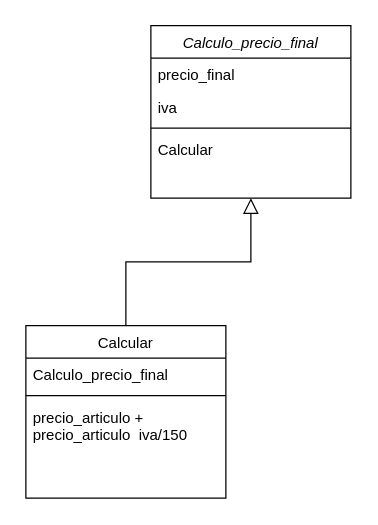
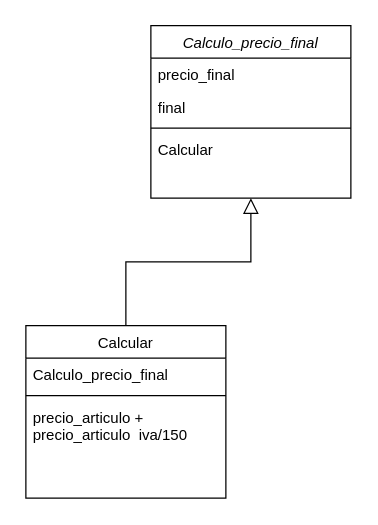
- <mxCell id="4" value="iva" style="text;align=left;verticalAlign=top;spacingLeft=4;spacingRight=4;overflow=hidden;rotatable=0;points=[[0,0.5],[1,0.5]];portConstraint=eastwest;rounded=0;shadow=0;html=0;" parent="2" vertex="1"><mxGeometry y="52" width="160" height="26" as="geometry" /></mxCell>
+ <mxCell id="4" value="final" style="text;align=left;verticalAlign=top;spacingLeft=4;spacingRight=4;overflow=hidden;rotatable=0;points=[[0,0.5],[1,0.5]];portConstraint=eastwest;rounded=0;shadow=0;html=0;" parent="2" vertex="1"><mxGeometry y="52" width="160" height="26" as="geometry" /></mxCell>
